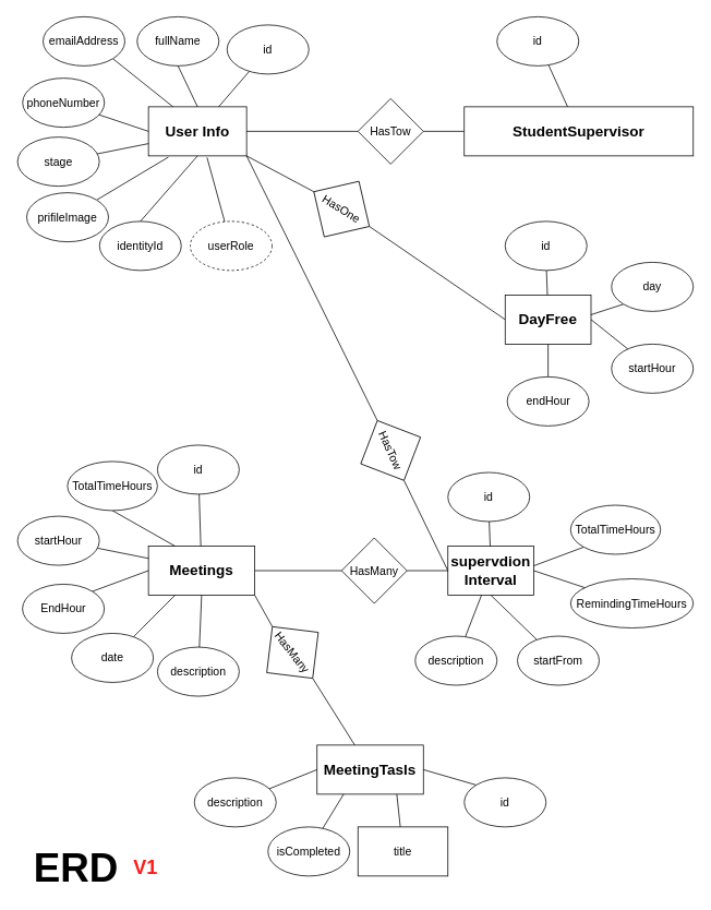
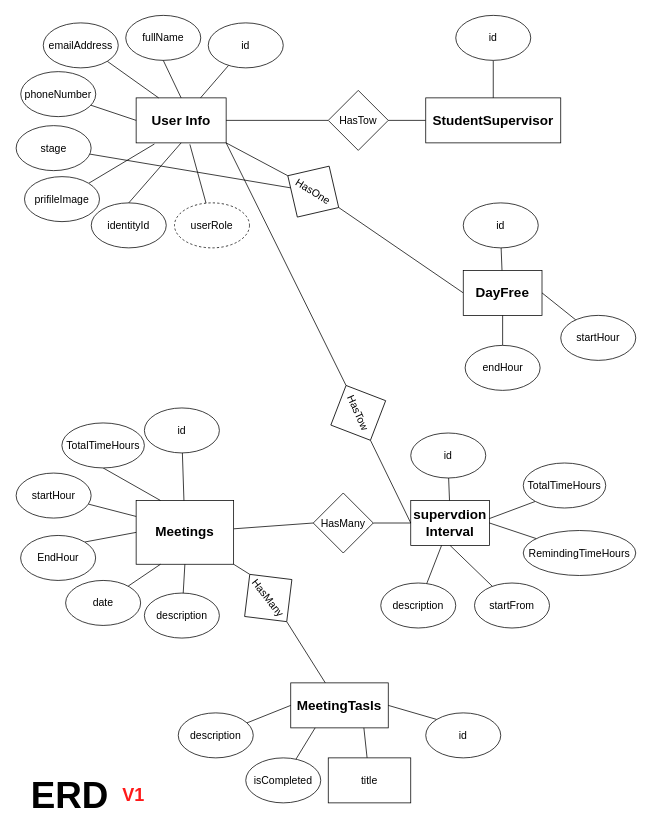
- <mxCell id="6" value="emailAddress" style="ellipse;whiteSpace=wrap;html=1;fontStyle=0;fontSize=14;" parent="1" vertex="1"><mxGeometry x="52" y="20" width="100" height="60" as="geometry" /></mxCell>
+ <mxCell id="6" value="emailAddress" style="ellipse;whiteSpace=wrap;html=1;fontStyle=0;fontSize=14;" parent="1" vertex="1"><mxGeometry x="57" y="30" width="100" height="60" as="geometry" /></mxCell>
- <mxCell id="19" value="StudentSupervisor" style="rounded=0;whiteSpace=wrap;html=1;fontStyle=1;fontSize=18;" parent="1" vertex="1"><mxGeometry x="567" y="130" width="280" height="60" as="geometry" /></mxCell>
+ <mxCell id="19" value="StudentSupervisor" style="rounded=0;whiteSpace=wrap;html=1;fontStyle=1;fontSize=18;" parent="1" vertex="1"><mxGeometry x="567" y="130" width="180" height="60" as="geometry" /></mxCell>
- <mxCell id="9" style="rounded=0;orthogonalLoop=1;jettySize=auto;html=1;entryX=0;entryY=0.75;entryDx=0;entryDy=0;fontSize=14;endArrow=none;endFill=0;" parent="1" source="10" target="3" edge="1"><mxGeometry relative="1" as="geometry" /></mxCell>
+ <mxCell id="9" style="rounded=0;orthogonalLoop=1;jettySize=auto;html=1;fontSize=14;endArrow=none;endFill=0;" parent="1" source="10" target="37" edge="1"><mxGeometry relative="1" as="geometry" /></mxCell>
- <mxCell id="31" value="day" style="ellipse;whiteSpace=wrap;html=1;fontStyle=0;fontSize=14;" parent="1" vertex="1"><mxGeometry x="747" y="320" width="100" height="60" as="geometry" /></mxCell>
- <mxCell id="30" style="edgeStyle=none;rounded=0;orthogonalLoop=1;jettySize=auto;html=1;exitX=0;exitY=1;exitDx=0;exitDy=0;entryX=0.997;entryY=0.403;entryDx=0;entryDy=0;entryPerimeter=0;endArrow=none;endFill=0;fontSize=14;" parent="1" source="31" target="27" edge="1"><mxGeometry relative="1" as="geometry" /></mxCell>
- <mxCell id="53" value="Meetings" style="rounded=0;whiteSpace=wrap;html=1;fontStyle=1;fontSize=18;" parent="1" vertex="1"><mxGeometry x="180.85" y="666.84" width="130" height="60" as="geometry" /></mxCell>
+ <mxCell id="53" value="Meetings" style="rounded=0;whiteSpace=wrap;html=1;fontStyle=1;fontSize=18;" parent="1" vertex="1"><mxGeometry x="180.85" y="666.84" width="130" height="85" as="geometry" /></mxCell>
